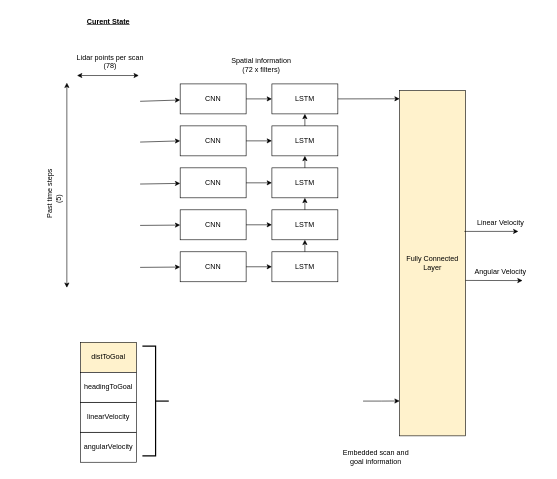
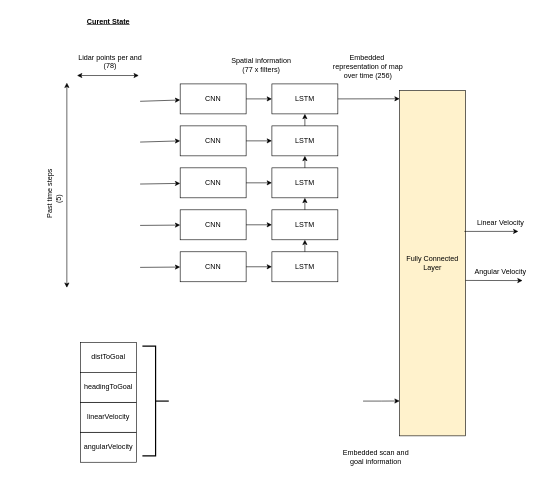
- <mxCell id="8" value="Lidar points per scan" style="text;html=1;align=center;verticalAlign=middle;whiteSpace=wrap;rounded=0;" vertex="1" parent="1"><mxGeometry x="121" y="80" width="124.91" height="30" as="geometry" /></mxCell>
+ <mxCell id="8" value="Lidar points per and" style="text;html=1;align=center;verticalAlign=middle;whiteSpace=wrap;rounded=0;" vertex="1" parent="1"><mxGeometry x="121" y="80" width="124.91" height="30" as="geometry" /></mxCell>
- <mxCell id="46" value="Spatial information&lt;div&gt;(72 x filters)&lt;/div&gt;" style="text;html=1;align=center;verticalAlign=middle;whiteSpace=wrap;rounded=0;" vertex="1" parent="1"><mxGeometry x="363" y="92" width="145" height="32" as="geometry" /></mxCell>
+ <mxCell id="46" value="Spatial information&lt;div&gt;(77 x filters)&lt;/div&gt;" style="text;html=1;align=center;verticalAlign=middle;whiteSpace=wrap;rounded=0;" vertex="1" parent="1"><mxGeometry x="363" y="92" width="145" height="32" as="geometry" /></mxCell>
+ <mxCell id="33" value="Embedded&amp;nbsp; representation of map over time (256)" style="text;html=1;align=center;verticalAlign=middle;whiteSpace=wrap;rounded=0;" vertex="1" parent="1"><mxGeometry x="548" y="94" width="131" height="31" as="geometry" /></mxCell>
- <mxCell id="34" value="distToGoal" style="html=1;whiteSpace=wrap;fillColor=#fff2cc;" vertex="1" parent="1"><mxGeometry x="134" y="570" width="93" height="50" as="geometry" /></mxCell>
+ <mxCell id="34" value="distToGoal" style="html=1;whiteSpace=wrap;" vertex="1" parent="1"><mxGeometry x="134" y="570" width="93" height="50" as="geometry" /></mxCell>
